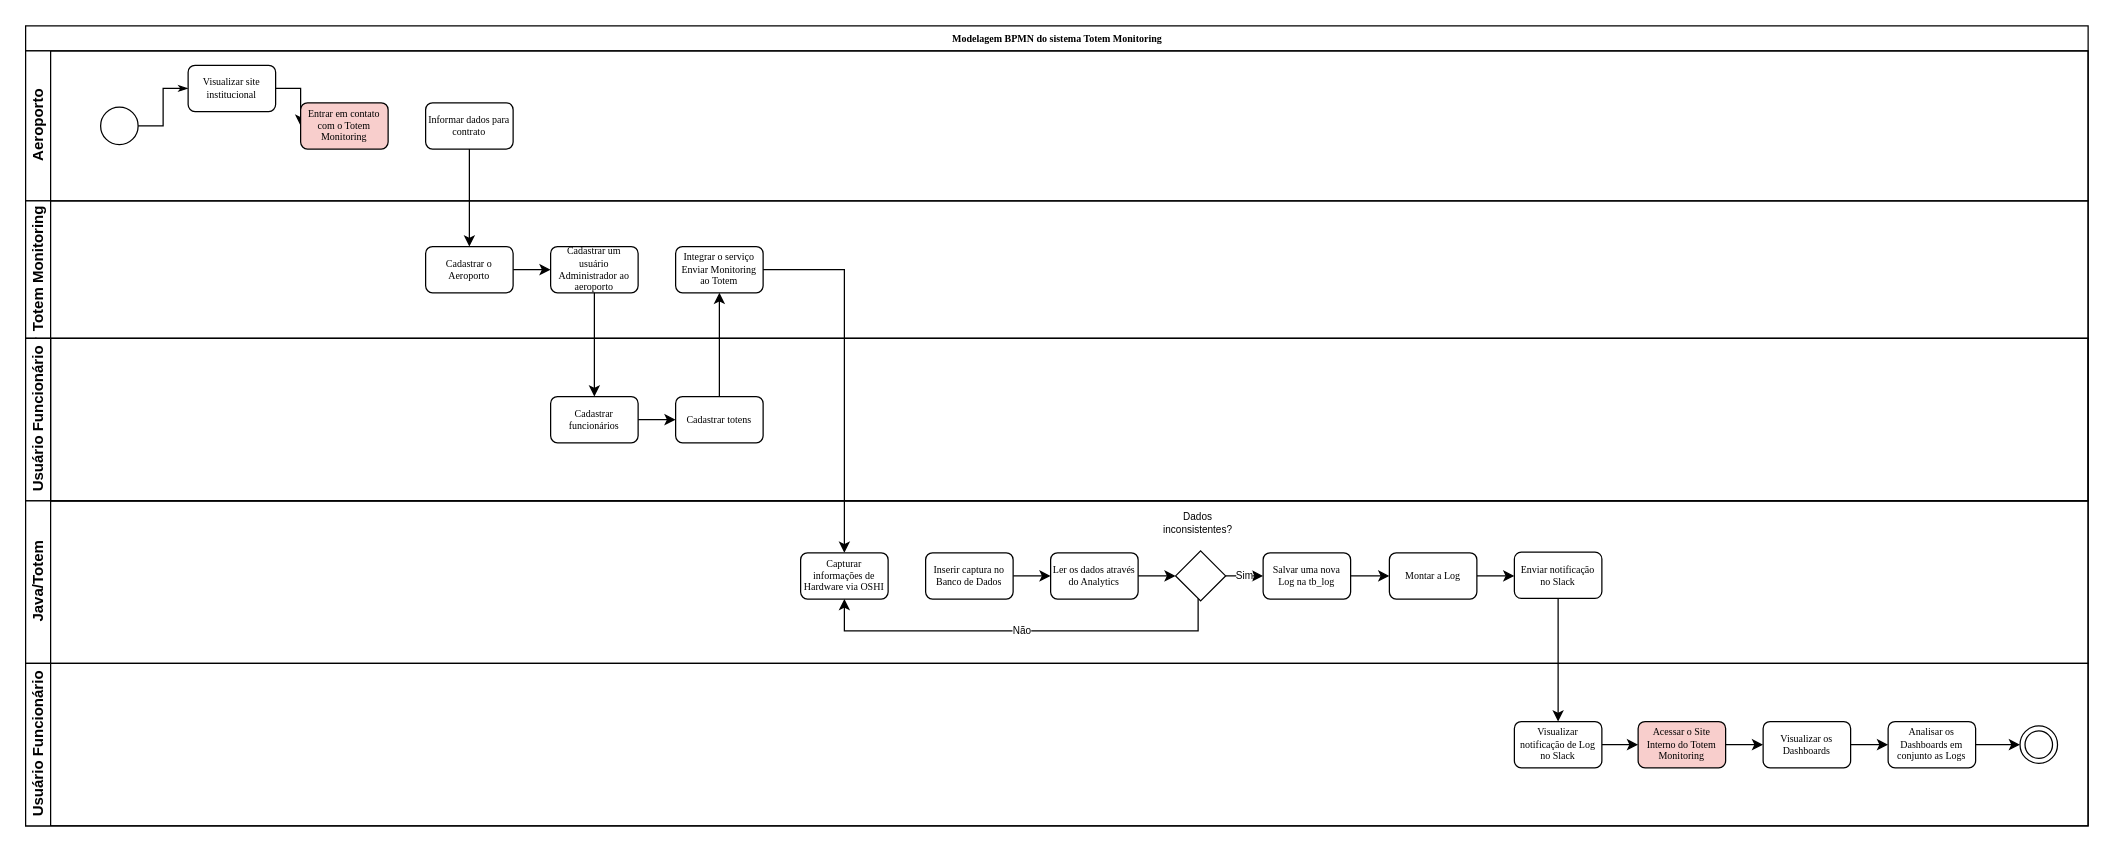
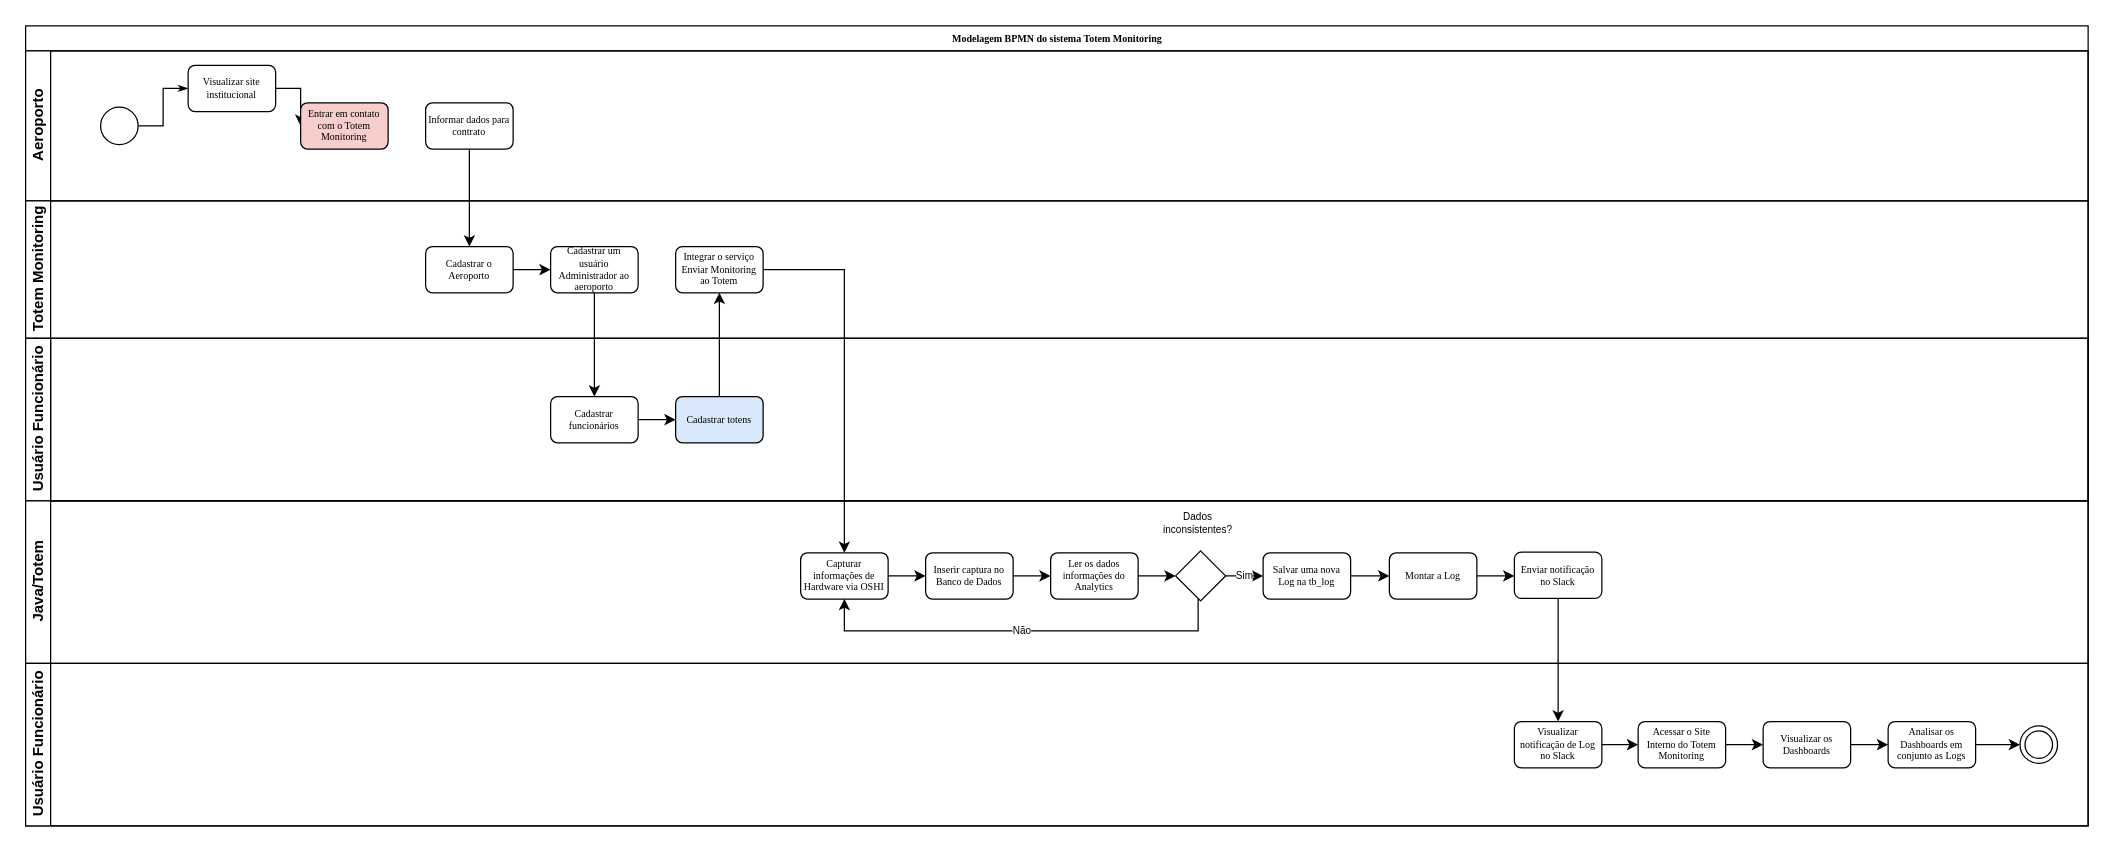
- <mxCell id="18" value="Cadastrar totens" style="rounded=1;whiteSpace=wrap;html=1;shadow=0;labelBackgroundColor=none;strokeColor=#000000;strokeWidth=1;fillColor=#ffffff;fontFamily=Verdana;fontSize=8;fontColor=#000000;align=center;" vertex="1" parent="15"><mxGeometry x="520" y="46.5" width="70" height="37" as="geometry" /></mxCell>
+ <mxCell id="18" value="Cadastrar totens" style="rounded=1;whiteSpace=wrap;html=1;shadow=0;labelBackgroundColor=none;strokeColor=#000000;strokeWidth=1;fillColor=#dae8fc;fontFamily=Verdana;fontSize=8;fontColor=#000000;align=center;" vertex="1" parent="15"><mxGeometry x="520" y="46.5" width="70" height="37" as="geometry" /></mxCell>
+ <mxCell id="26" style="edgeStyle=orthogonalEdgeStyle;rounded=0;orthogonalLoop=1;jettySize=auto;html=1;exitX=1;exitY=0.5;exitDx=0;exitDy=0;entryX=0;entryY=0.5;entryDx=0;entryDy=0;" edge="1" parent="24" source="27" target="29"><mxGeometry relative="1" as="geometry" /></mxCell>
- <mxCell id="31" value="Ler os dados através do Analytics" style="rounded=1;whiteSpace=wrap;html=1;shadow=0;labelBackgroundColor=none;strokeColor=#000000;strokeWidth=1;fillColor=#ffffff;fontFamily=Verdana;fontSize=8;fontColor=#000000;align=center;" vertex="1" parent="24"><mxGeometry x="820" y="41.5" width="70" height="37" as="geometry" /></mxCell>
+ <mxCell id="31" value="Ler os dados informações do Analytics" style="rounded=1;whiteSpace=wrap;html=1;shadow=0;labelBackgroundColor=none;strokeColor=#000000;strokeWidth=1;fillColor=#ffffff;fontFamily=Verdana;fontSize=8;fontColor=#000000;align=center;" vertex="1" parent="24"><mxGeometry x="820" y="41.5" width="70" height="37" as="geometry" /></mxCell>
- <mxCell id="44" value="Acessar o Site Interno do Totem Monitoring" style="rounded=1;whiteSpace=wrap;html=1;shadow=0;labelBackgroundColor=none;strokeColor=#000000;strokeWidth=1;fillColor=#f8cecc;fontFamily=Verdana;fontSize=8;fontColor=#000000;align=center;" vertex="1" parent="40"><mxGeometry x="1290" y="46.5" width="70" height="37" as="geometry" /></mxCell>
+ <mxCell id="44" value="Acessar o Site Interno do Totem Monitoring" style="rounded=1;whiteSpace=wrap;html=1;shadow=0;labelBackgroundColor=none;strokeColor=#000000;strokeWidth=1;fillColor=#ffffff;fontFamily=Verdana;fontSize=8;fontColor=#000000;align=center;" vertex="1" parent="40"><mxGeometry x="1290" y="46.5" width="70" height="37" as="geometry" /></mxCell>
